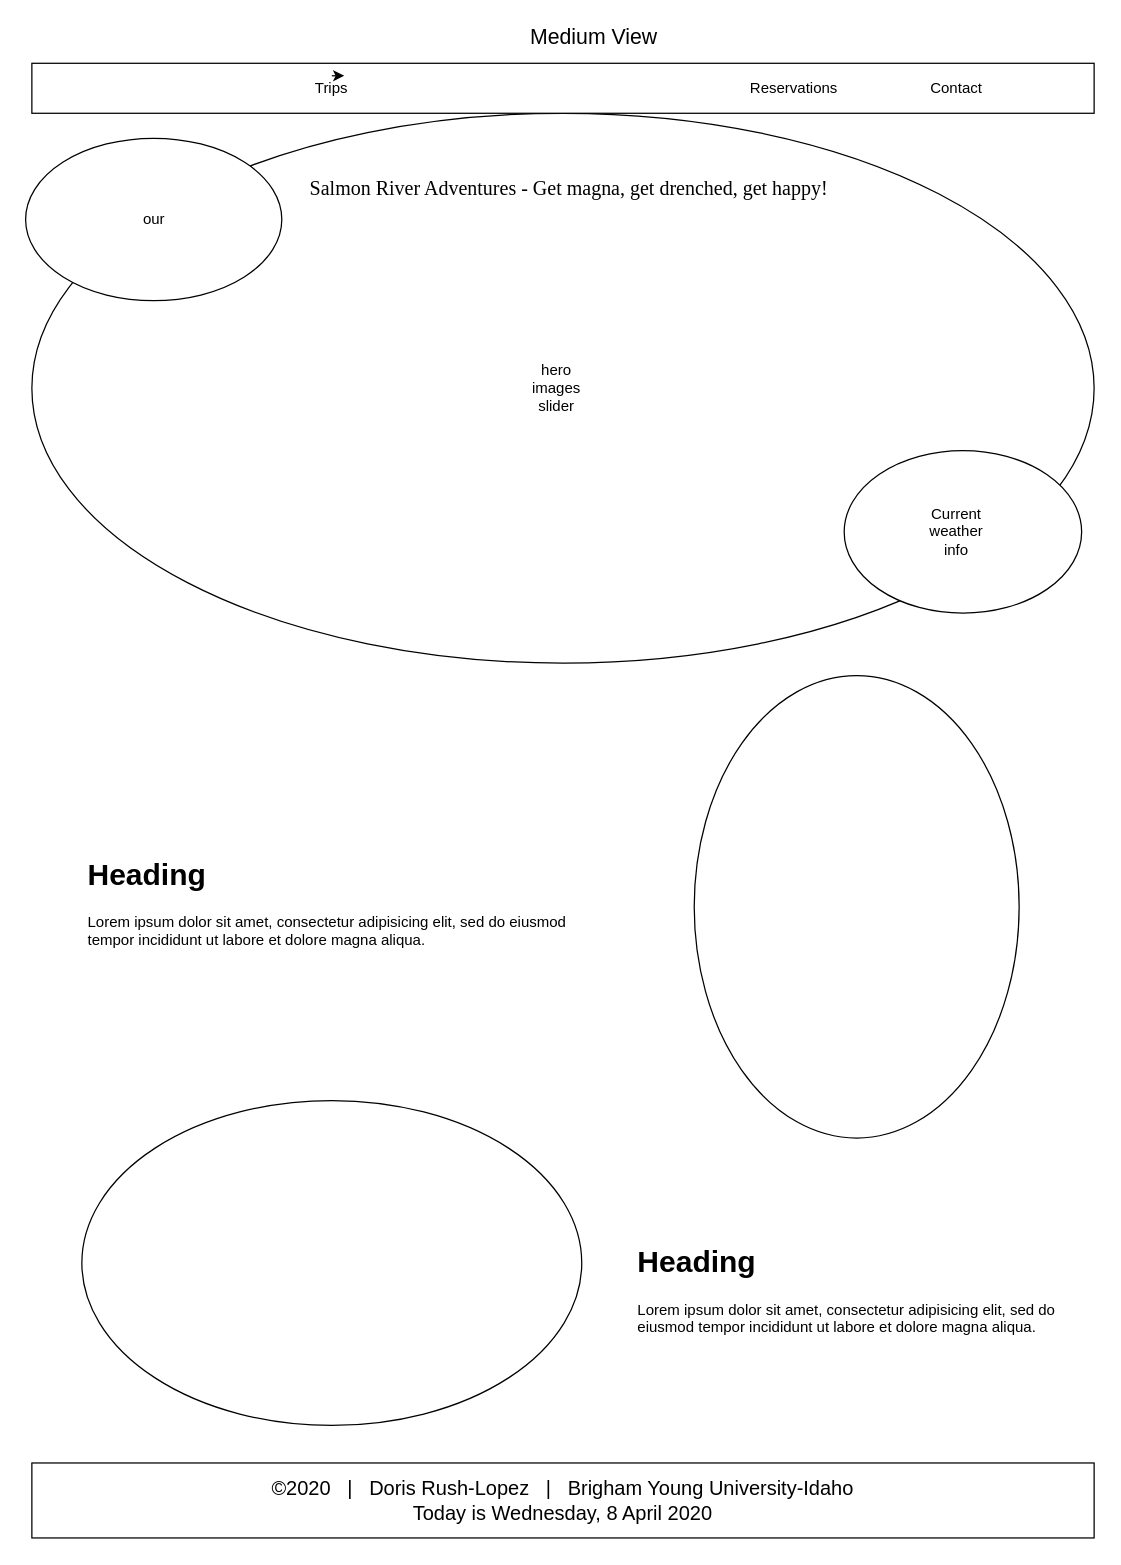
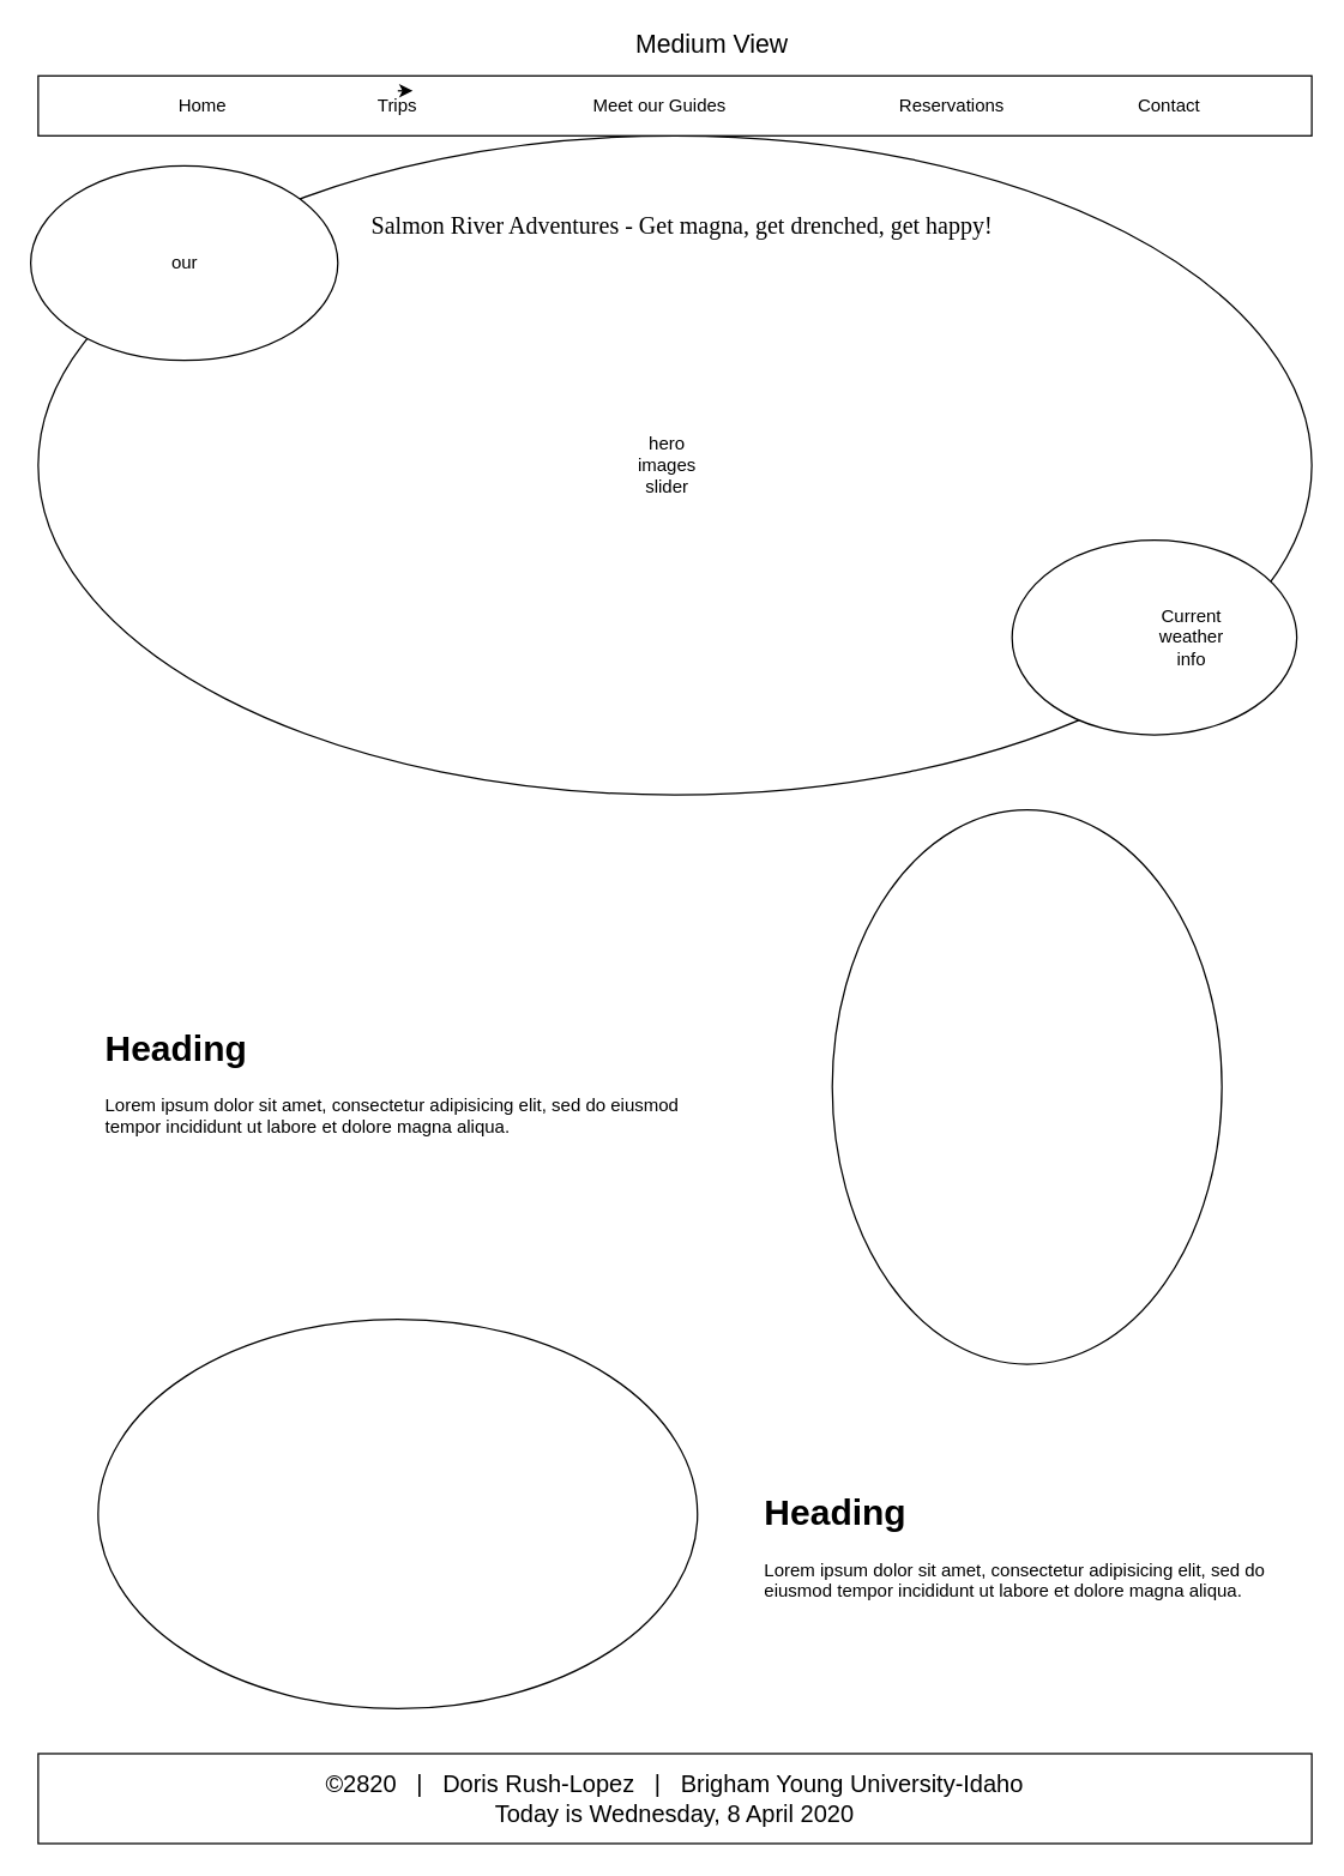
+ <mxCell id="5" value="Home" style="text;html=1;strokeColor=none;fillColor=none;align=center;verticalAlign=middle;whiteSpace=wrap;rounded=0;" parent="1" vertex="1"><mxGeometry x="115" y="60" width="40" height="20" as="geometry" /></mxCell>
+ <mxCell id="7" value="Meet our Guides" style="text;html=1;strokeColor=none;fillColor=none;align=center;verticalAlign=middle;whiteSpace=wrap;rounded=0;" parent="1" vertex="1"><mxGeometry x="375" y="60" width="130" height="20" as="geometry" /></mxCell>
- <mxCell id="9" value="Contact" style="text;html=1;strokeColor=none;fillColor=none;align=center;verticalAlign=middle;whiteSpace=wrap;rounded=0;" parent="1" vertex="1"><mxGeometry x="745" y="60" width="40" height="20" as="geometry" /></mxCell>
+ <mxCell id="9" value="Contact" style="text;html=1;strokeColor=none;fillColor=none;align=center;verticalAlign=middle;whiteSpace=wrap;rounded=0;" parent="1" vertex="1"><mxGeometry x="760" y="60" width="40" height="20" as="geometry" /></mxCell>
- <mxCell id="20" value="Current weather info" style="text;html=1;strokeColor=none;fillColor=none;align=center;verticalAlign=middle;whiteSpace=wrap;rounded=0;" parent="1" vertex="1"><mxGeometry x="745" y="415" width="40" height="20" as="geometry" /></mxCell>
+ <mxCell id="20" value="Current weather info" style="text;html=1;strokeColor=none;fillColor=none;align=center;verticalAlign=middle;whiteSpace=wrap;rounded=0;" parent="1" vertex="1"><mxGeometry x="775" y="415" width="40" height="20" as="geometry" /></mxCell>
- <mxCell id="19" value="&lt;span style=&quot;font-family: sriracha, arial, sans-serif; font-size: medium;&quot;&gt;©2020 &amp;nbsp; | &amp;nbsp; Doris Rush-Lopez &amp;nbsp; | &amp;nbsp; Brigham Young University-Idaho&lt;/span&gt;&lt;div id=&quot;updated&quot; style=&quot;font-family: sriracha, arial, sans-serif; font-size: medium;&quot;&gt;Today is Wednesday, 8 April 2020&lt;/div&gt;" style="text;html=1;strokeColor=none;fillColor=none;align=center;verticalAlign=middle;whiteSpace=wrap;rounded=0;fontColor=#000000;labelBackgroundColor=#ffffff;" parent="1" vertex="1"><mxGeometry y="1190" width="850" height="20" as="geometry" x="25" /></mxCell>
+ <mxCell id="19" value="&lt;span style=&quot;font-family: sriracha, arial, sans-serif; font-size: medium;&quot;&gt;©2820 &amp;nbsp; | &amp;nbsp; Doris Rush-Lopez &amp;nbsp; | &amp;nbsp; Brigham Young University-Idaho&lt;/span&gt;&lt;div id=&quot;updated&quot; style=&quot;font-family: sriracha, arial, sans-serif; font-size: medium;&quot;&gt;Today is Wednesday, 8 April 2020&lt;/div&gt;" style="text;html=1;strokeColor=none;fillColor=none;align=center;verticalAlign=middle;whiteSpace=wrap;rounded=0;fontColor=#000000;labelBackgroundColor=#ffffff;" parent="1" vertex="1"><mxGeometry y="1190" width="850" height="20" as="geometry" x="25" /></mxCell>
